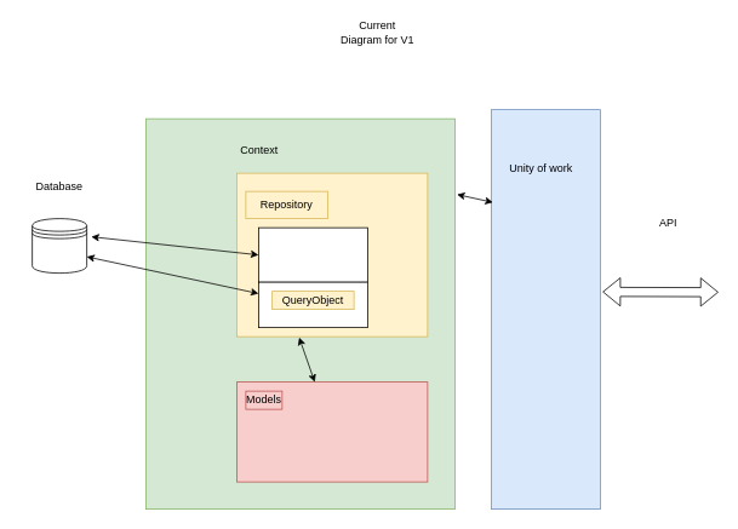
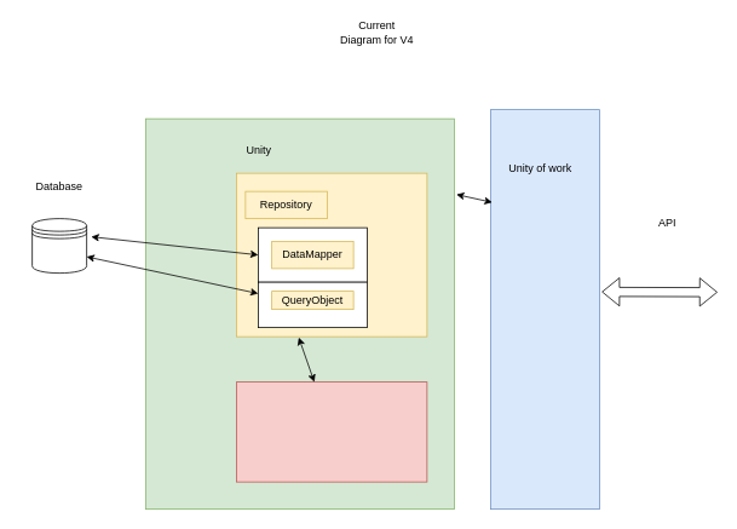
- <mxCell id="4" value="Current Diagram for V1" style="text;html=1;strokeColor=none;fillColor=none;align=center;verticalAlign=middle;whiteSpace=wrap;rounded=0;" vertex="1" parent="1"><mxGeometry x="370" y="20" width="90" height="30" as="geometry" /></mxCell>
+ <mxCell id="4" value="Current Diagram for V4" style="text;html=1;strokeColor=none;fillColor=none;align=center;verticalAlign=middle;whiteSpace=wrap;rounded=0;" vertex="1" parent="1"><mxGeometry x="370" y="20" width="90" height="30" as="geometry" /></mxCell>
- <mxCell id="7" value="Context" style="text;html=1;strokeColor=none;fillColor=none;align=center;verticalAlign=middle;whiteSpace=wrap;rounded=0;" vertex="1" parent="1"><mxGeometry x="240" y="150" width="90" height="30" as="geometry" /></mxCell>
+ <mxCell id="7" value="Unity" style="text;html=1;strokeColor=none;fillColor=none;align=center;verticalAlign=middle;whiteSpace=wrap;rounded=0;" vertex="1" parent="1"><mxGeometry x="240" y="150" width="90" height="30" as="geometry" /></mxCell>
+ <mxCell id="12" value="DataMapper" style="text;html=1;strokeColor=#d6b656;fillColor=#fff2cc;align=center;verticalAlign=middle;whiteSpace=wrap;rounded=0;" vertex="1" parent="1"><mxGeometry x="299" y="265" width="90" height="30" as="geometry" /></mxCell>
- <mxCell id="10" value="Models" style="text;html=1;strokeColor=#b85450;fillColor=#f8cecc;align=center;verticalAlign=middle;whiteSpace=wrap;rounded=0;" vertex="1" parent="1"><mxGeometry x="270" y="430" width="40" height="20" as="geometry" /></mxCell>
